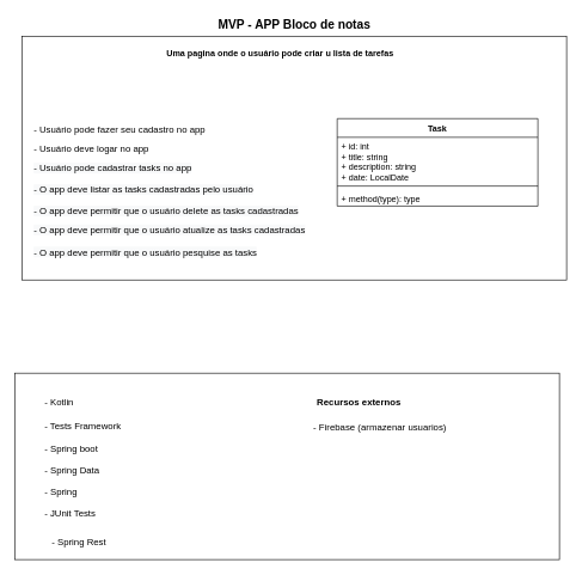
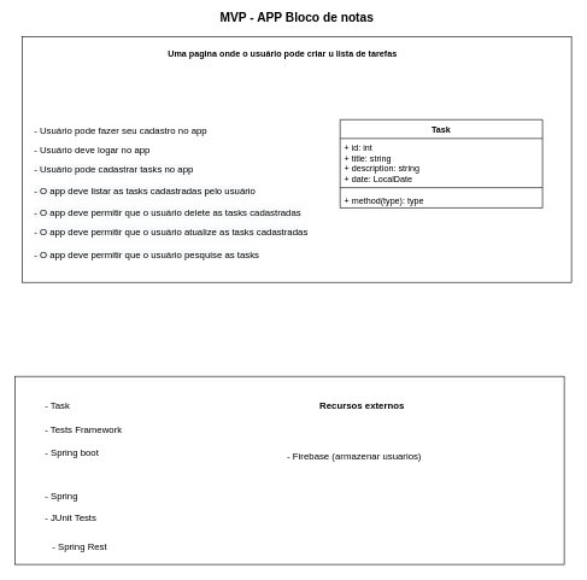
- <mxCell id="3" value="&lt;b&gt;&lt;font style=&quot;font-size: 17px;&quot;&gt;MVP - APP Bloco de notas&lt;/font&gt;&lt;/b&gt;" style="text;html=1;align=center;verticalAlign=middle;resizable=0;points=[];autosize=1;strokeColor=none;fillColor=none;" vertex="1" parent="1"><mxGeometry x="290" y="20" width="240" height="30" as="geometry" /></mxCell>
+ <mxCell id="3" value="&lt;b&gt;&lt;font style=&quot;font-size: 17px;&quot;&gt;MVP - APP Bloco de notas&lt;/font&gt;&lt;/b&gt;" style="text;html=1;align=center;verticalAlign=middle;resizable=0;points=[];autosize=1;strokeColor=none;fillColor=none;" vertex="1" parent="1"><mxGeometry x="290" y="10" width="240" height="30" as="geometry" /></mxCell>
- <mxCell id="17" value="- Kotlin" style="text;html=1;strokeColor=none;fillColor=none;align=left;verticalAlign=middle;whiteSpace=wrap;rounded=0;fontSize=13;" vertex="1" parent="1"><mxGeometry x="60" y="545" width="60" height="30" as="geometry" /></mxCell>
+ <mxCell id="17" value="- Task" style="text;html=1;strokeColor=none;fillColor=none;align=left;verticalAlign=middle;whiteSpace=wrap;rounded=0;fontSize=13;" vertex="1" parent="1"><mxGeometry x="60" y="545" width="60" height="30" as="geometry" /></mxCell>
- <mxCell id="25" value="- Firebase (armazenar usuarios)" style="text;html=1;strokeColor=none;fillColor=none;align=left;verticalAlign=middle;whiteSpace=wrap;rounded=0;fontSize=13;" vertex="1" parent="1"><mxGeometry x="435" y="580" width="230" height="30" as="geometry" /></mxCell>
+ <mxCell id="25" value="- Firebase (armazenar usuarios)" style="text;html=1;strokeColor=none;fillColor=none;align=left;verticalAlign=middle;whiteSpace=wrap;rounded=0;fontSize=13;" vertex="1" parent="1"><mxGeometry x="395" y="615" width="230" height="30" as="geometry" /></mxCell>
- <mxCell id="20" value="- Spring Data" style="text;html=1;strokeColor=none;fillColor=none;align=left;verticalAlign=middle;whiteSpace=wrap;rounded=0;fontSize=13;" vertex="1" parent="1"><mxGeometry x="60" y="640" width="130" height="30" as="geometry" /></mxCell>
